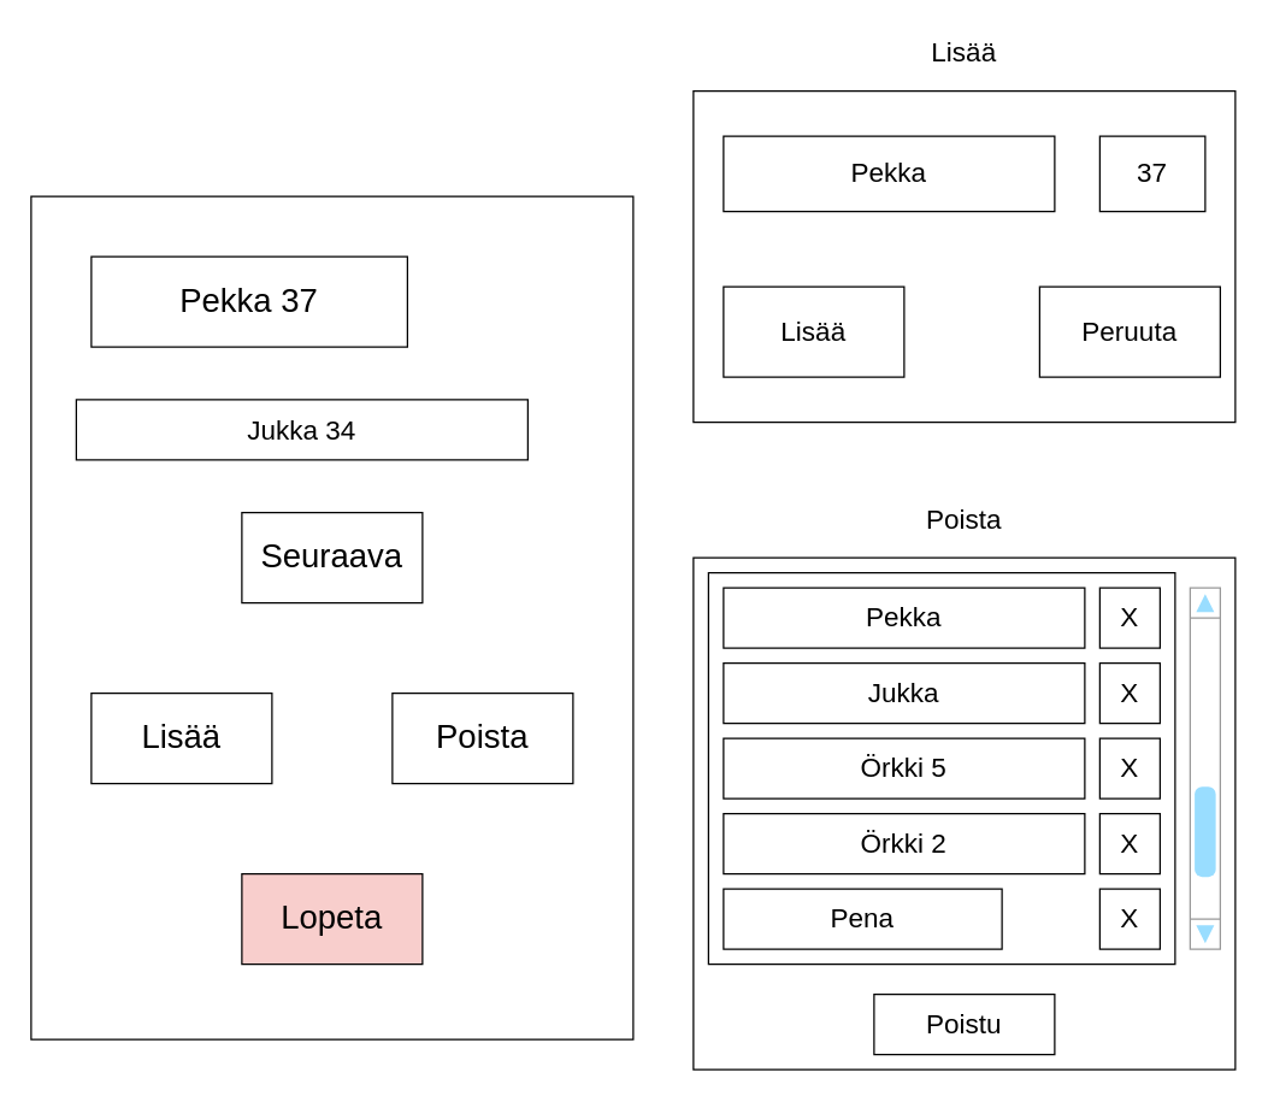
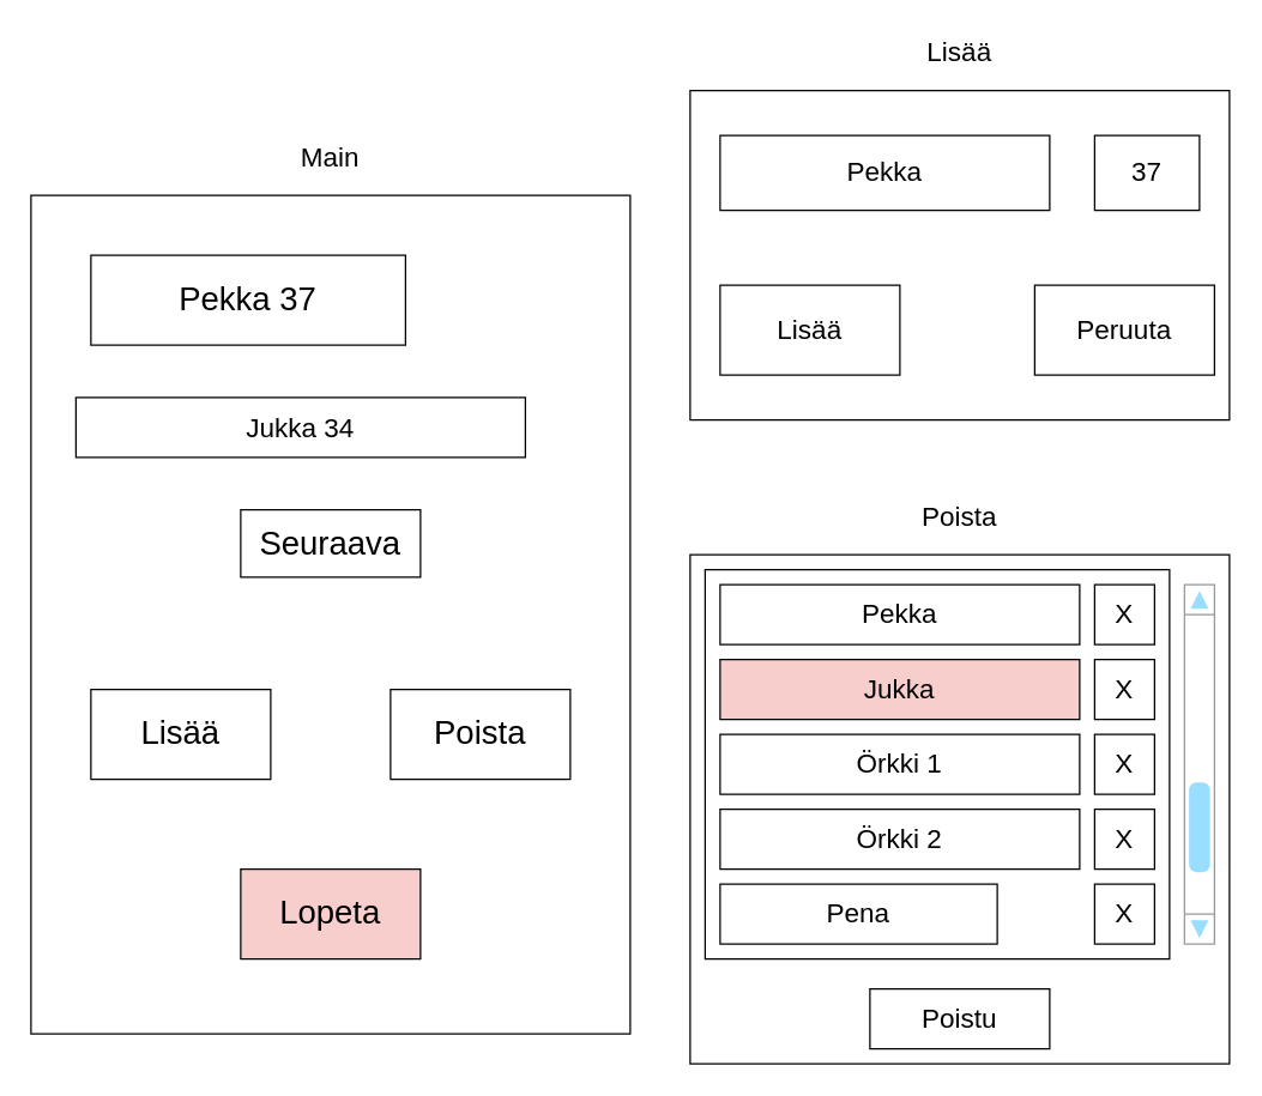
+ <mxCell id="28" value="Main" style="text;html=1;strokeColor=none;fillColor=none;align=center;verticalAlign=middle;whiteSpace=wrap;rounded=0;fontSize=18;" vertex="1" parent="1"><mxGeometry x="190" y="90" width="60" height="30" as="geometry" /></mxCell>
- <mxCell id="5" value="Seuraava" style="rounded=0;whiteSpace=wrap;html=1;fontSize=22;" parent="1" vertex="1"><mxGeometry x="160" y="340" width="120" height="60" as="geometry" /></mxCell>
+ <mxCell id="5" value="Seuraava" style="rounded=0;whiteSpace=wrap;html=1;fontSize=22;" parent="1" vertex="1"><mxGeometry x="160" y="340" width="120" height="45" as="geometry" /></mxCell>
- <mxCell id="18" value="Jukka" style="rounded=0;whiteSpace=wrap;html=1;fontSize=18;" parent="1" vertex="1"><mxGeometry x="480" y="440" width="240" height="40" as="geometry" /></mxCell>
+ <mxCell id="18" value="Jukka" style="rounded=0;whiteSpace=wrap;html=1;fontSize=18;fillColor=#f8cecc;" parent="1" vertex="1"><mxGeometry x="480" y="440" width="240" height="40" as="geometry" /></mxCell>
- <mxCell id="20" value="Örkki 5" style="rounded=0;whiteSpace=wrap;html=1;fontSize=18;" parent="1" vertex="1"><mxGeometry x="480" y="490" width="240" height="40" as="geometry" /></mxCell>
+ <mxCell id="20" value="Örkki 1" style="rounded=0;whiteSpace=wrap;html=1;fontSize=18;" parent="1" vertex="1"><mxGeometry x="480" y="490" width="240" height="40" as="geometry" /></mxCell>
